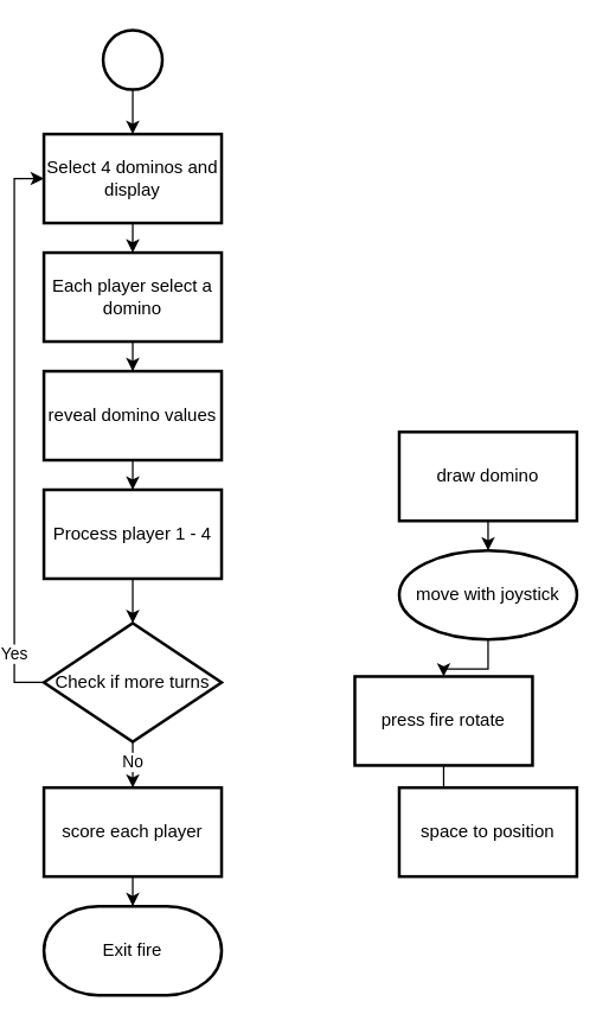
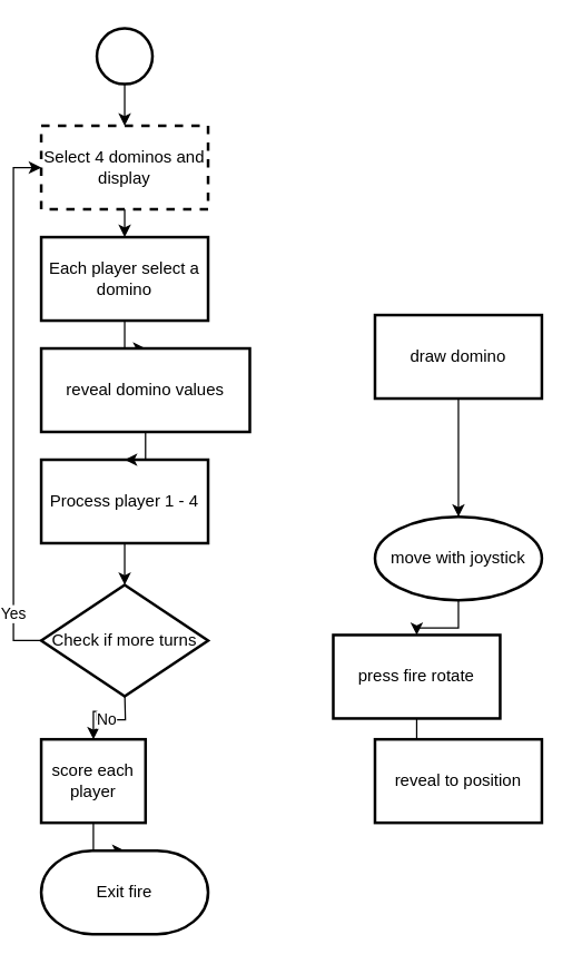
- <mxCell id="5" value="Select 4 dominos and display" style="whiteSpace=wrap;html=1;strokeWidth=2;" vertex="1" parent="1"><mxGeometry x="20" y="90" width="120" height="60" as="geometry" /></mxCell>
+ <mxCell id="5" value="Select 4 dominos and display" style="whiteSpace=wrap;html=1;strokeWidth=2;dashed=1;" vertex="1" parent="1"><mxGeometry x="20" y="90" width="120" height="60" as="geometry" /></mxCell>
- <mxCell id="18" value="reveal domino values" style="whiteSpace=wrap;html=1;strokeWidth=2;" vertex="1" parent="1"><mxGeometry x="20" y="250" width="120" height="60" as="geometry" /></mxCell>
+ <mxCell id="18" value="reveal domino values" style="whiteSpace=wrap;html=1;strokeWidth=2;" vertex="1" parent="1"><mxGeometry x="20" y="250" width="150" height="60" as="geometry" /></mxCell>
- <mxCell id="7" value="draw domino" style="whiteSpace=wrap;html=1;strokeWidth=2;" vertex="1" parent="1"><mxGeometry x="260" y="291" width="120" height="60" as="geometry" /></mxCell>
+ <mxCell id="7" value="draw domino" style="whiteSpace=wrap;html=1;strokeWidth=2;" vertex="1" parent="1"><mxGeometry x="260" y="226" width="120" height="60" as="geometry" /></mxCell>
- <mxCell id="24" value="score each player" style="whiteSpace=wrap;html=1;strokeWidth=2;" vertex="1" parent="1"><mxGeometry x="20" y="531" width="120" height="60" as="geometry" /></mxCell>
+ <mxCell id="24" value="score each player" style="whiteSpace=wrap;html=1;strokeWidth=2;" vertex="1" parent="1"><mxGeometry x="20" y="531" width="75" height="60" as="geometry" /></mxCell>
- <mxCell id="12" value="space to position" style="whiteSpace=wrap;html=1;strokeWidth=2;" vertex="1" parent="1"><mxGeometry x="260" y="531" width="120" height="60" as="geometry" /></mxCell>
+ <mxCell id="12" value="reveal to position" style="whiteSpace=wrap;html=1;strokeWidth=2;" vertex="1" parent="1"><mxGeometry x="260" y="531" width="120" height="60" as="geometry" /></mxCell>
